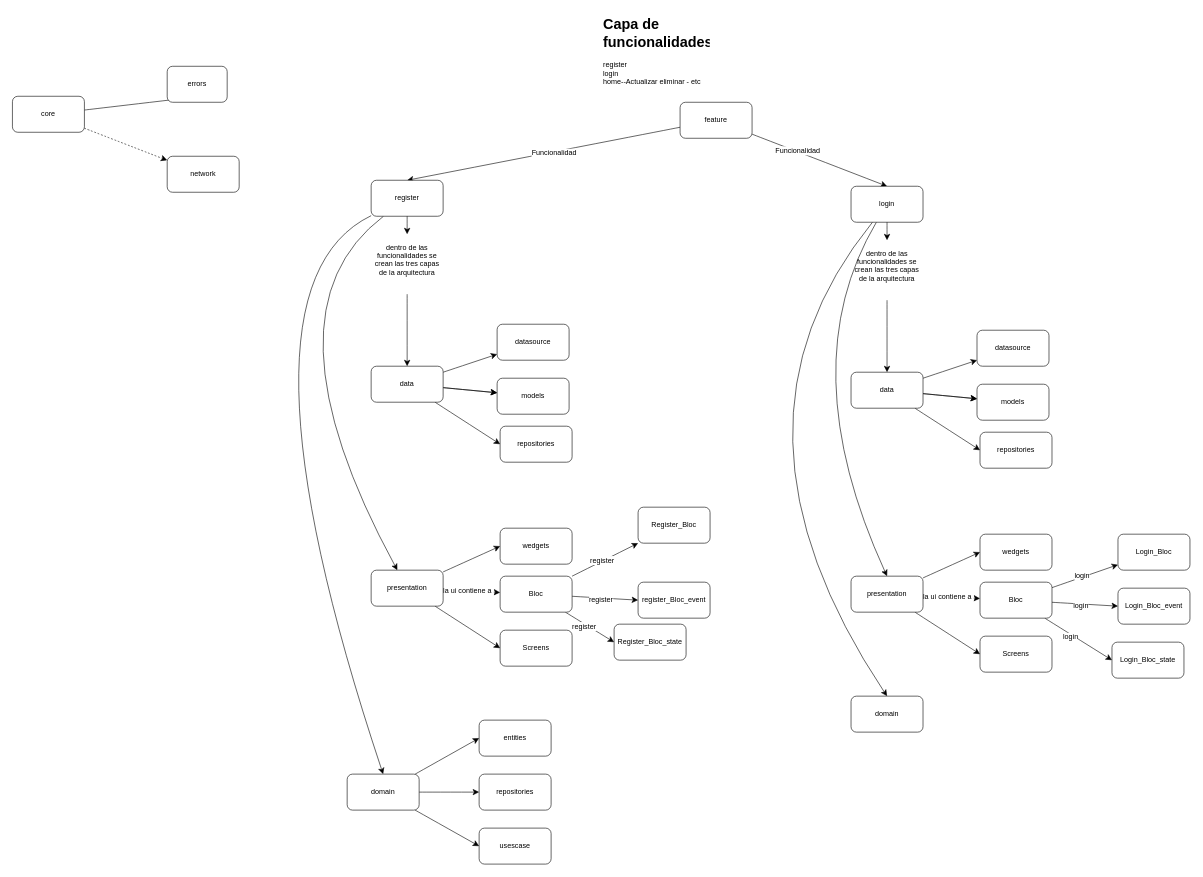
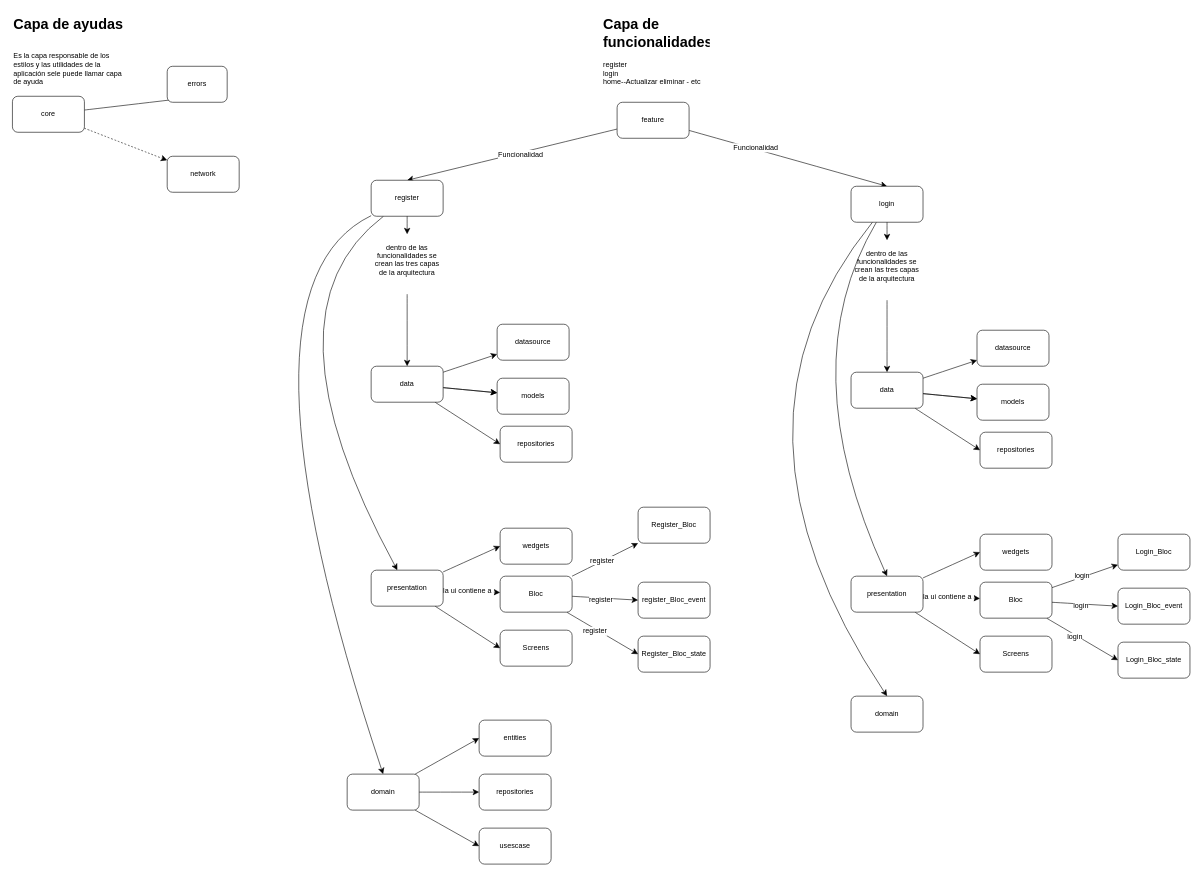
+ <mxCell id="11" value="&lt;h1 style=&quot;margin-top: 0px;&quot;&gt;Capa de ayudas&lt;/h1&gt;&lt;div&gt;&lt;br&gt;&lt;/div&gt;&lt;div&gt;&lt;span style=&quot;text-align: center;&quot;&gt;Es la capa responsable de los estilos y las utilidades de la aplicación sele puede llamar capa de ayuda&lt;/span&gt;&lt;/div&gt;" style="text;html=1;whiteSpace=wrap;overflow=hidden;rounded=0;" parent="1" vertex="1"><mxGeometry x="20" y="20" width="190" height="120" as="geometry" /></mxCell>
- <mxCell id="9" value="feature" style="rounded=1;whiteSpace=wrap;html=1;" parent="1" vertex="1"><mxGeometry x="1133" y="170" width="120" height="60" as="geometry" /></mxCell>
+ <mxCell id="9" value="feature" style="rounded=1;whiteSpace=wrap;html=1;" parent="1" vertex="1"><mxGeometry x="1028" y="170" width="120" height="60" as="geometry" /></mxCell>
- <mxCell id="43" value="Register_Bloc_state" style="rounded=1;whiteSpace=wrap;html=1;" parent="1" vertex="1"><mxGeometry x="1023" y="1040" width="120" height="60" as="geometry" /></mxCell>
+ <mxCell id="43" value="Register_Bloc_state" style="rounded=1;whiteSpace=wrap;html=1;" parent="1" vertex="1"><mxGeometry x="1063" y="1060" width="120" height="60" as="geometry" /></mxCell>
- <mxCell id="75" value="Login_Bloc_state" style="rounded=1;whiteSpace=wrap;html=1;" parent="1" vertex="1"><mxGeometry x="1853" y="1070" width="120" height="60" as="geometry" /></mxCell>
+ <mxCell id="75" value="Login_Bloc_state" style="rounded=1;whiteSpace=wrap;html=1;" parent="1" vertex="1"><mxGeometry x="1863" y="1070" width="120" height="60" as="geometry" /></mxCell>
